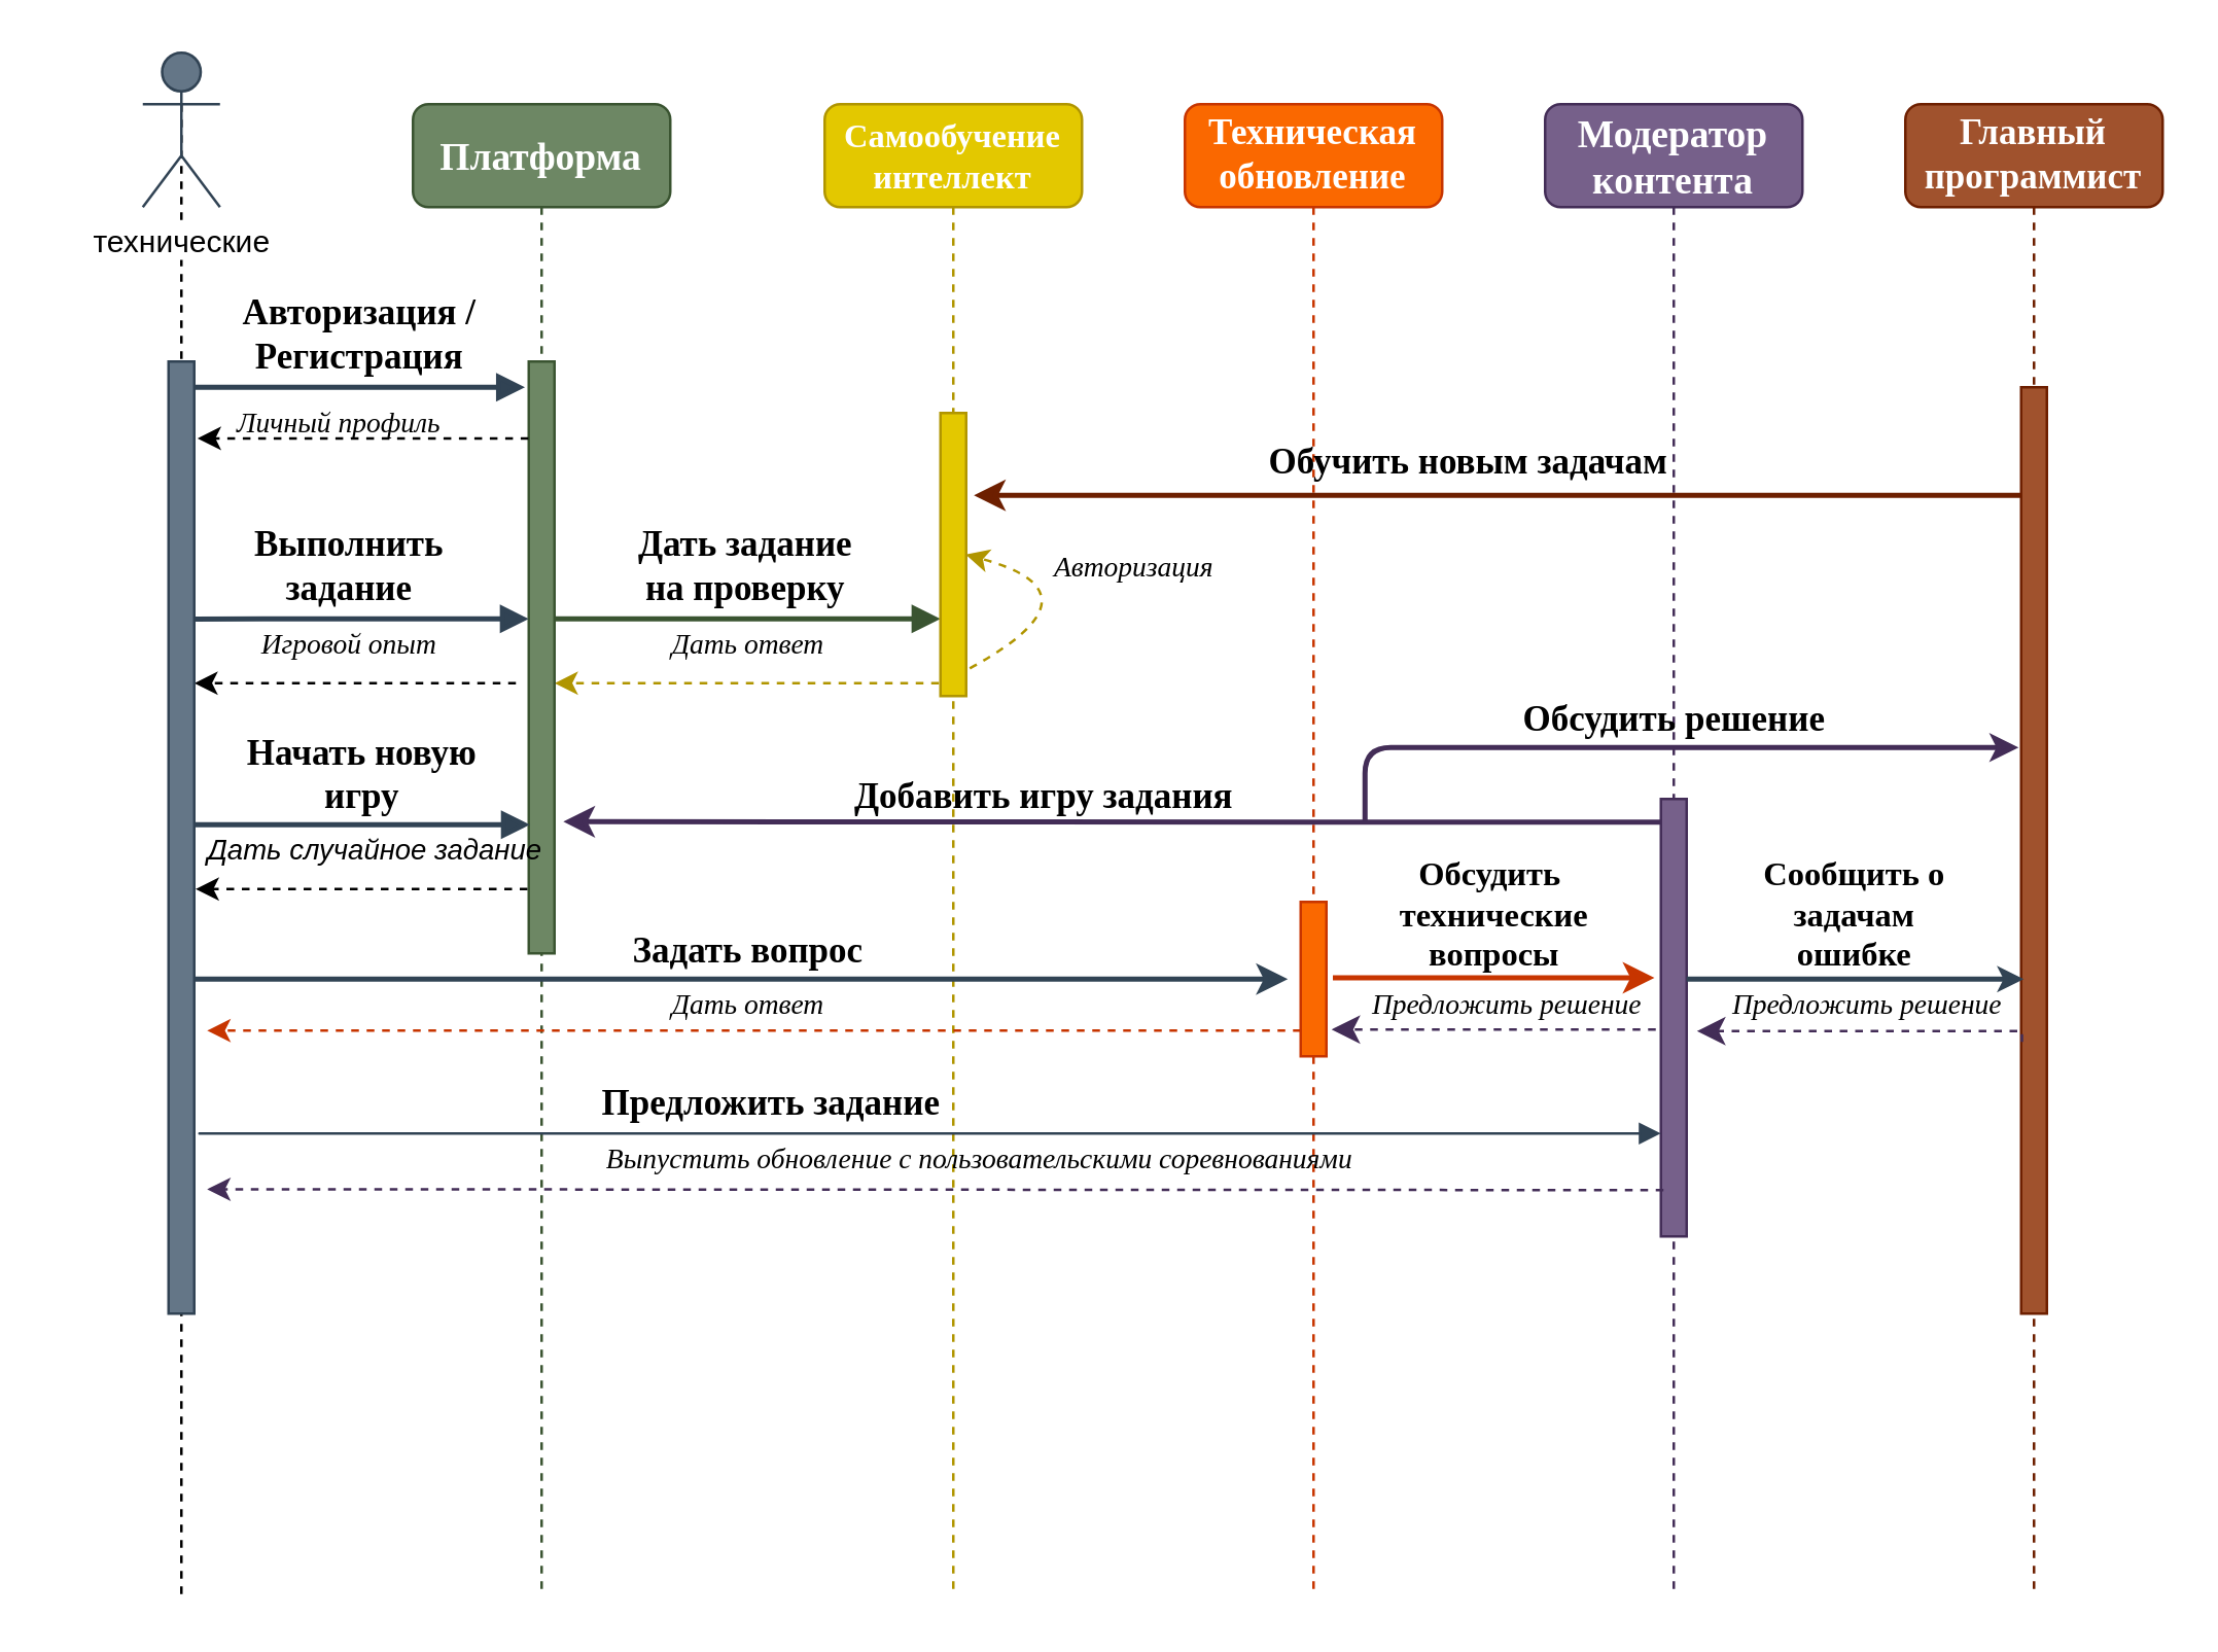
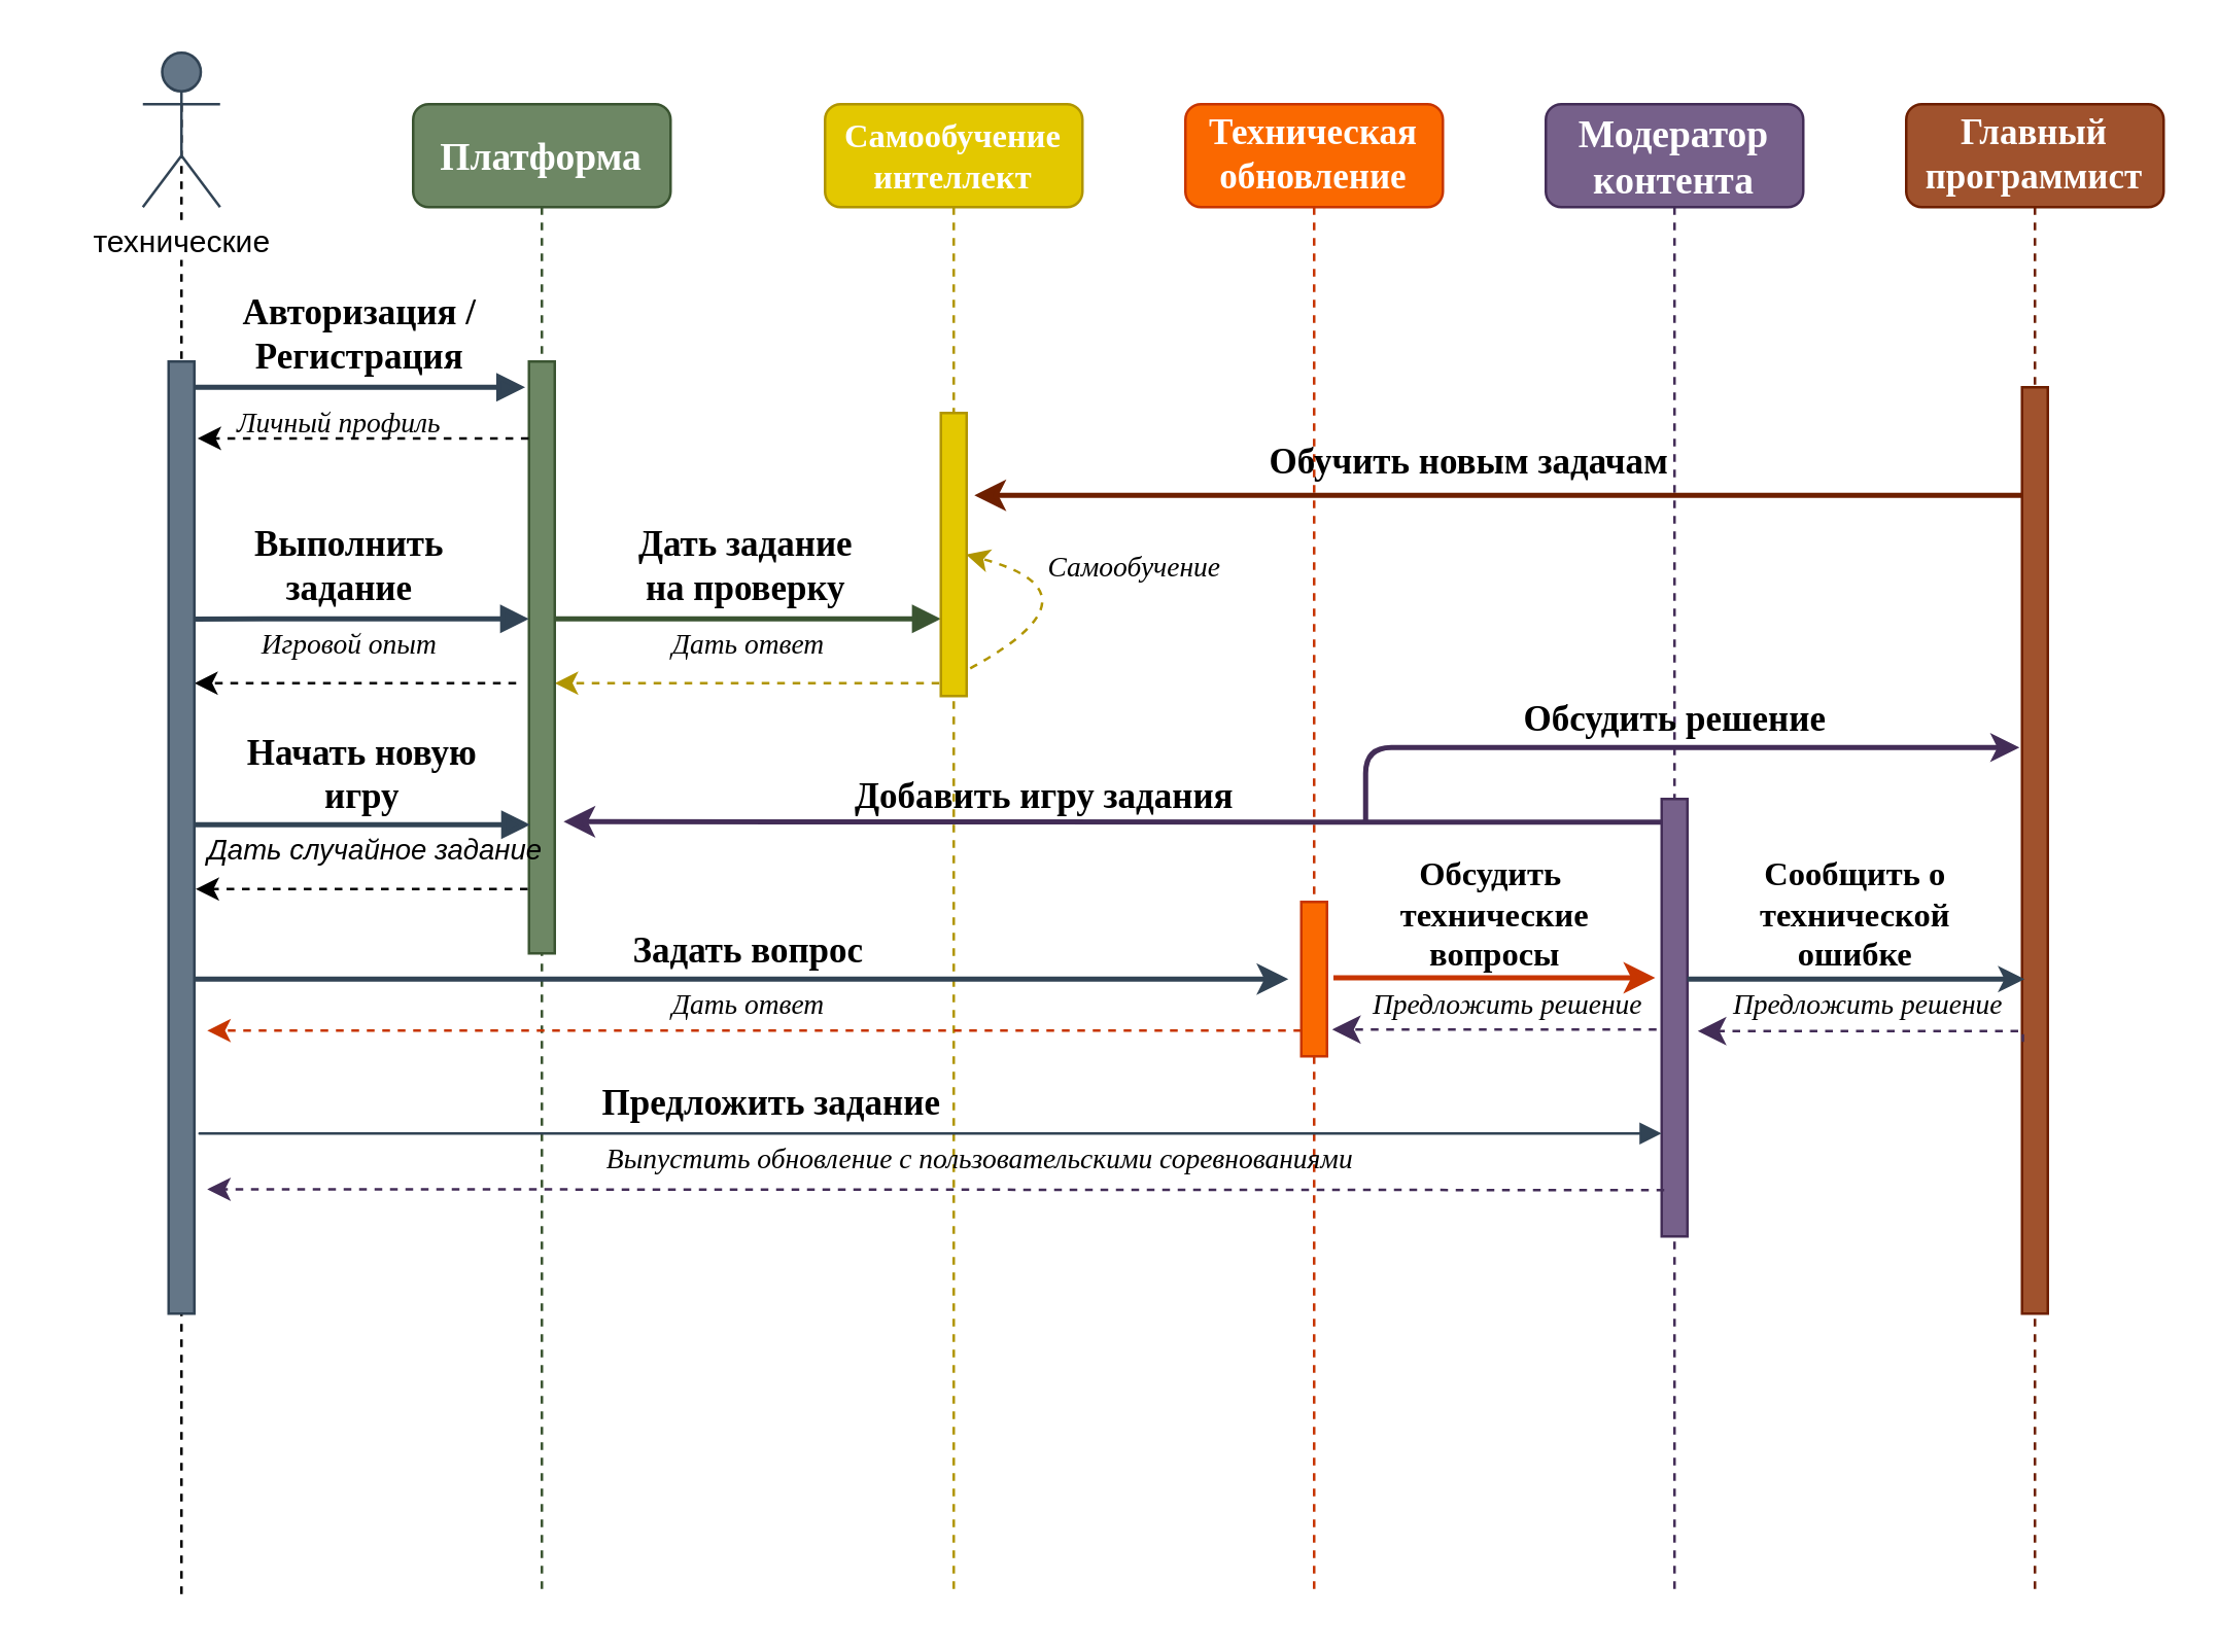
- <mxCell id="50" value="&lt;font face=&quot;Ubuntu&quot;&gt;&lt;span style=&quot;font-size: 11px&quot;&gt;&lt;i&gt;Авторизация&lt;/i&gt;&lt;/span&gt;&lt;/font&gt;" style="text;html=1;align=center;verticalAlign=middle;resizable=0;points=[];;autosize=1;" vertex="1" parent="1"><mxGeometry x="395" y="210" width="90" height="20" as="geometry" /></mxCell>
+ <mxCell id="50" value="&lt;font face=&quot;Ubuntu&quot;&gt;&lt;span style=&quot;font-size: 11px&quot;&gt;&lt;i&gt;Самообучение&lt;/i&gt;&lt;/span&gt;&lt;/font&gt;" style="text;html=1;align=center;verticalAlign=middle;resizable=0;points=[];;autosize=1;" vertex="1" parent="1"><mxGeometry x="395" y="210" width="90" height="20" as="geometry" /></mxCell>
- <mxCell id="43" value="&lt;font face=&quot;Ubuntu&quot;&gt;&lt;span style=&quot;font-size: 13px&quot;&gt;&lt;b&gt;Сообщить о&lt;br&gt;задачам&lt;br&gt;ошибке&lt;/b&gt;&lt;/span&gt;&lt;/font&gt;" style="text;html=1;align=center;verticalAlign=middle;resizable=0;points=[];;autosize=1;" vertex="1" parent="1"><mxGeometry x="670" y="330" width="100" height="50" as="geometry" /></mxCell>
+ <mxCell id="43" value="&lt;font face=&quot;Ubuntu&quot;&gt;&lt;span style=&quot;font-size: 13px&quot;&gt;&lt;b&gt;Сообщить о&lt;br&gt;технической&lt;br&gt;ошибке&lt;/b&gt;&lt;/span&gt;&lt;/font&gt;" style="text;html=1;align=center;verticalAlign=middle;resizable=0;points=[];;autosize=1;" vertex="1" parent="1"><mxGeometry x="670" y="330" width="100" height="50" as="geometry" /></mxCell>
